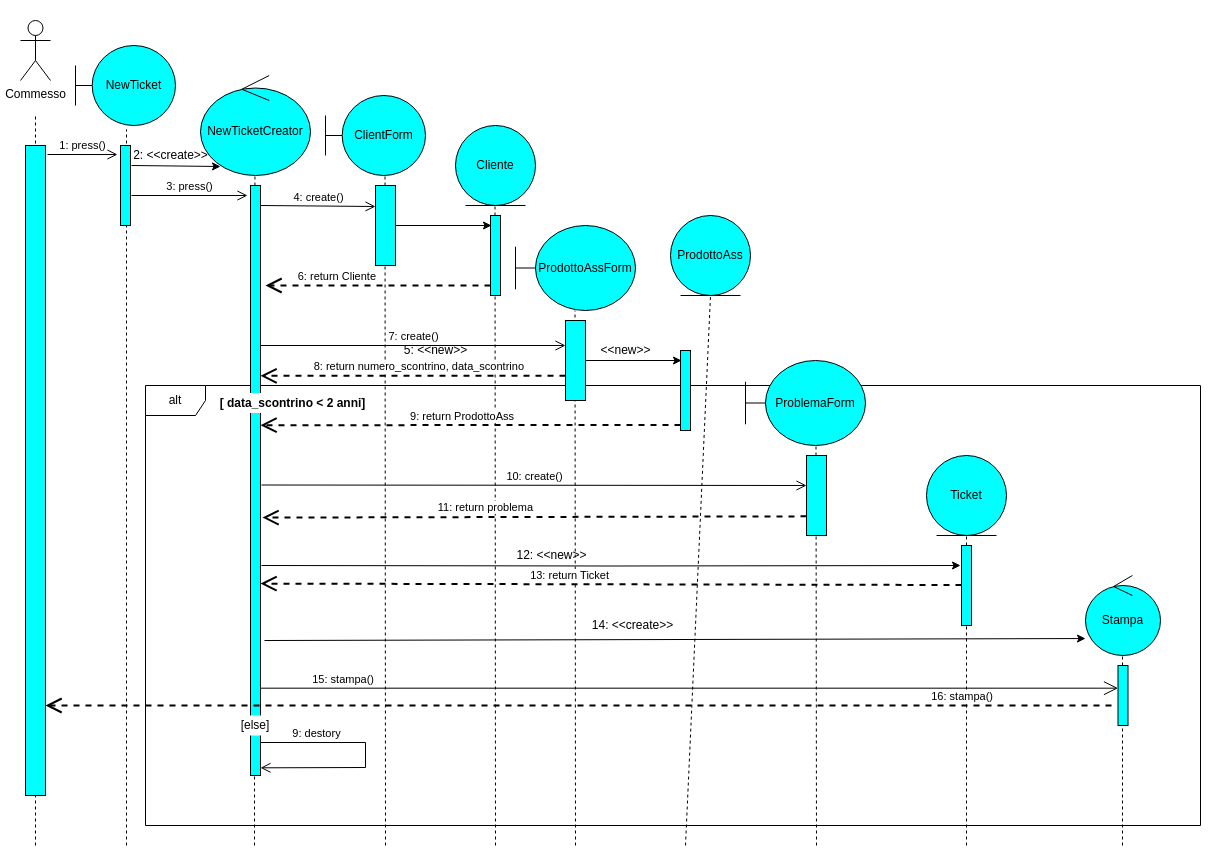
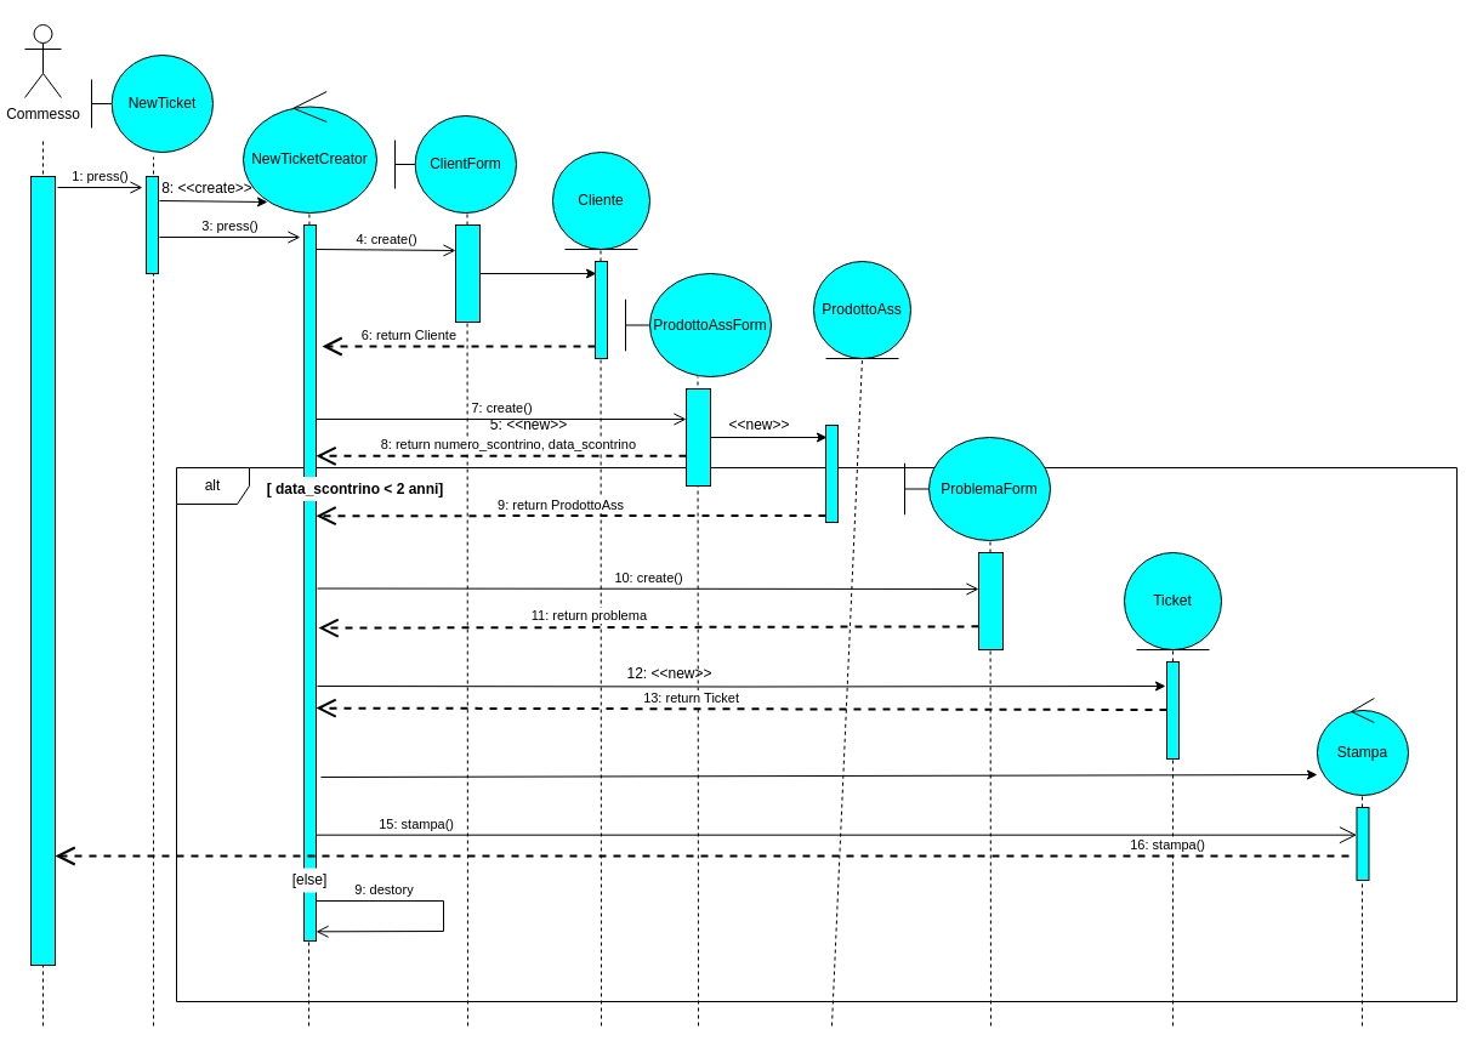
- <mxCell id="54" value="2: &amp;lt;&amp;lt;create&amp;gt;&amp;gt;" style="text;html=1;align=center;verticalAlign=middle;resizable=0;points=[];autosize=1;" parent="1" vertex="1"><mxGeometry x="125" y="145" width="90" height="20" as="geometry" /></mxCell>
+ <mxCell id="54" value="8: &amp;lt;&amp;lt;create&amp;gt;&amp;gt;" style="text;html=1;align=center;verticalAlign=middle;resizable=0;points=[];autosize=1;" parent="1" vertex="1"><mxGeometry x="125" y="145" width="90" height="20" as="geometry" /></mxCell>
- <mxCell id="56" value="14: &amp;lt;&amp;lt;create&amp;gt;&amp;gt;" style="text;html=1;align=center;verticalAlign=middle;whiteSpace=wrap;rounded=0;" parent="1" vertex="1"><mxGeometry x="590" y="615" width="85" height="20" as="geometry" /></mxCell>
